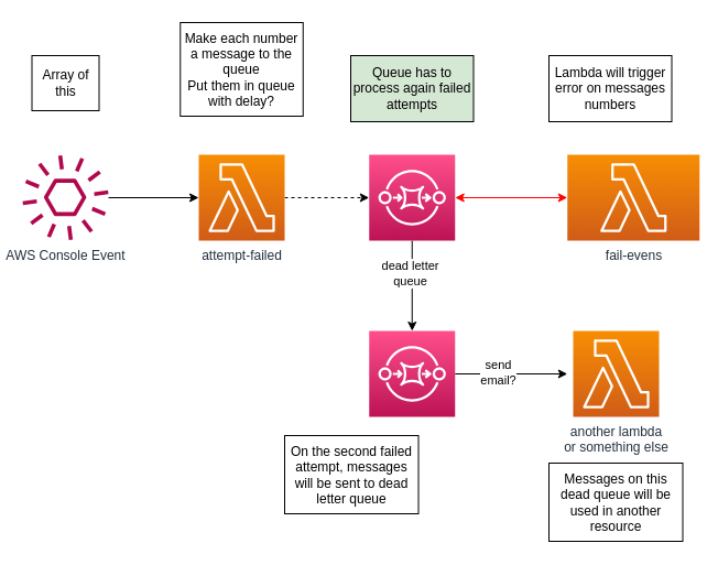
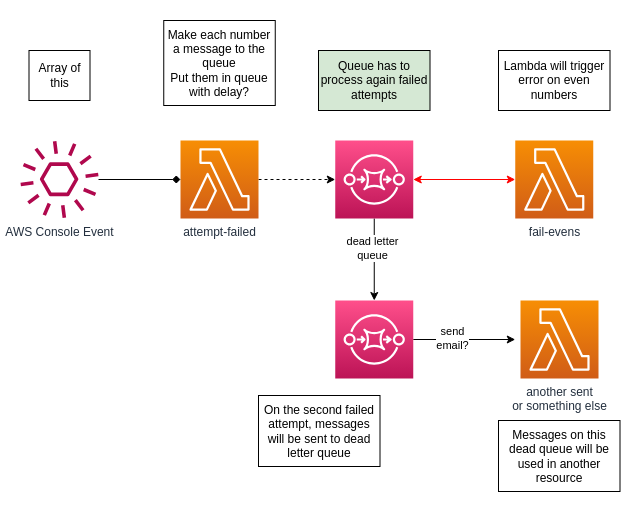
- <mxCell id="16" value="Lambda will trigger error on messages numbers" style="rounded=0;whiteSpace=wrap;html=1;" parent="1" vertex="1"><mxGeometry x="498" y="50" width="111.5" height="60" as="geometry" /></mxCell>
+ <mxCell id="16" value="Lambda will trigger error on even numbers" style="rounded=0;whiteSpace=wrap;html=1;" parent="1" vertex="1"><mxGeometry x="498" y="50" width="111.5" height="60" as="geometry" /></mxCell>
- <mxCell id="4" style="edgeStyle=orthogonalEdgeStyle;rounded=0;orthogonalLoop=1;jettySize=auto;html=1;entryX=0;entryY=0.5;entryDx=0;entryDy=0;entryPerimeter=0;" parent="1" source="5" target="3" edge="1"><mxGeometry relative="1" as="geometry" /></mxCell>
+ <mxCell id="4" style="edgeStyle=orthogonalEdgeStyle;rounded=0;orthogonalLoop=1;jettySize=auto;html=1;entryX=0;entryY=0.5;entryDx=0;entryDy=0;entryPerimeter=0;endArrow=diamond;" parent="1" source="5" target="3" edge="1"><mxGeometry relative="1" as="geometry" /></mxCell>
- <mxCell id="13" value="fail-evens" style="sketch=0;points=[[0,0,0],[0.25,0,0],[0.5,0,0],[0.75,0,0],[1,0,0],[0,1,0],[0.25,1,0],[0.5,1,0],[0.75,1,0],[1,1,0],[0,0.25,0],[0,0.5,0],[0,0.75,0],[1,0.25,0],[1,0.5,0],[1,0.75,0]];outlineConnect=0;fontColor=#232F3E;gradientColor=#F78E04;gradientDirection=north;fillColor=#D05C17;strokeColor=#ffffff;dashed=0;verticalLabelPosition=bottom;verticalAlign=top;align=center;html=1;fontSize=12;fontStyle=0;aspect=fixed;shape=mxgraph.aws4.resourceIcon;resIcon=mxgraph.aws4.lambda;" parent="1" vertex="1"><mxGeometry x="514.75" y="140" width="120" height="78" as="geometry" /></mxCell>
+ <mxCell id="13" value="fail-evens" style="sketch=0;points=[[0,0,0],[0.25,0,0],[0.5,0,0],[0.75,0,0],[1,0,0],[0,1,0],[0.25,1,0],[0.5,1,0],[0.75,1,0],[1,1,0],[0,0.25,0],[0,0.5,0],[0,0.75,0],[1,0.25,0],[1,0.5,0],[1,0.75,0]];outlineConnect=0;fontColor=#232F3E;gradientColor=#F78E04;gradientDirection=north;fillColor=#D05C17;strokeColor=#ffffff;dashed=0;verticalLabelPosition=bottom;verticalAlign=top;align=center;html=1;fontSize=12;fontStyle=0;aspect=fixed;shape=mxgraph.aws4.resourceIcon;resIcon=mxgraph.aws4.lambda;" parent="1" vertex="1"><mxGeometry x="514.75" y="140" width="78" height="78" as="geometry" /></mxCell>
- <mxCell id="20" value="another lambda&lt;br&gt;or something else" style="sketch=0;points=[[0,0,0],[0.25,0,0],[0.5,0,0],[0.75,0,0],[1,0,0],[0,1,0],[0.25,1,0],[0.5,1,0],[0.75,1,0],[1,1,0],[0,0.25,0],[0,0.5,0],[0,0.75,0],[1,0.25,0],[1,0.5,0],[1,0.75,0]];outlineConnect=0;fontColor=#232F3E;gradientColor=#F78E04;gradientDirection=north;fillColor=#D05C17;strokeColor=#ffffff;dashed=0;verticalLabelPosition=bottom;verticalAlign=top;align=center;html=1;fontSize=12;fontStyle=0;aspect=fixed;shape=mxgraph.aws4.resourceIcon;resIcon=mxgraph.aws4.lambda;" vertex="1" parent="1"><mxGeometry x="520" y="300" width="78" height="78" as="geometry" /></mxCell>
+ <mxCell id="20" value="another sent&lt;br&gt;or something else" style="sketch=0;points=[[0,0,0],[0.25,0,0],[0.5,0,0],[0.75,0,0],[1,0,0],[0,1,0],[0.25,1,0],[0.5,1,0],[0.75,1,0],[1,1,0],[0,0.25,0],[0,0.5,0],[0,0.75,0],[1,0.25,0],[1,0.5,0],[1,0.75,0]];outlineConnect=0;fontColor=#232F3E;gradientColor=#F78E04;gradientDirection=north;fillColor=#D05C17;strokeColor=#ffffff;dashed=0;verticalLabelPosition=bottom;verticalAlign=top;align=center;html=1;fontSize=12;fontStyle=0;aspect=fixed;shape=mxgraph.aws4.resourceIcon;resIcon=mxgraph.aws4.lambda;" vertex="1" parent="1"><mxGeometry x="520" y="300" width="78" height="78" as="geometry" /></mxCell>
